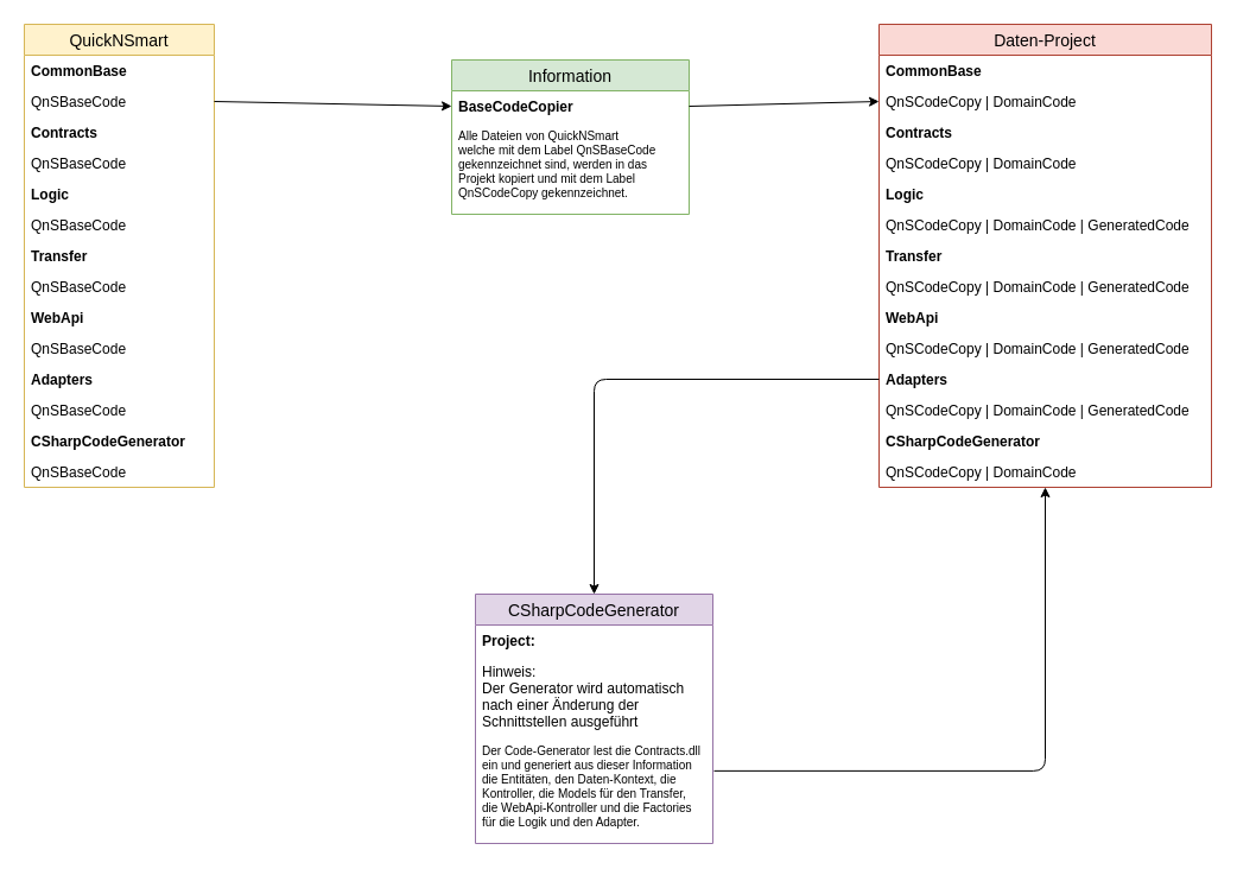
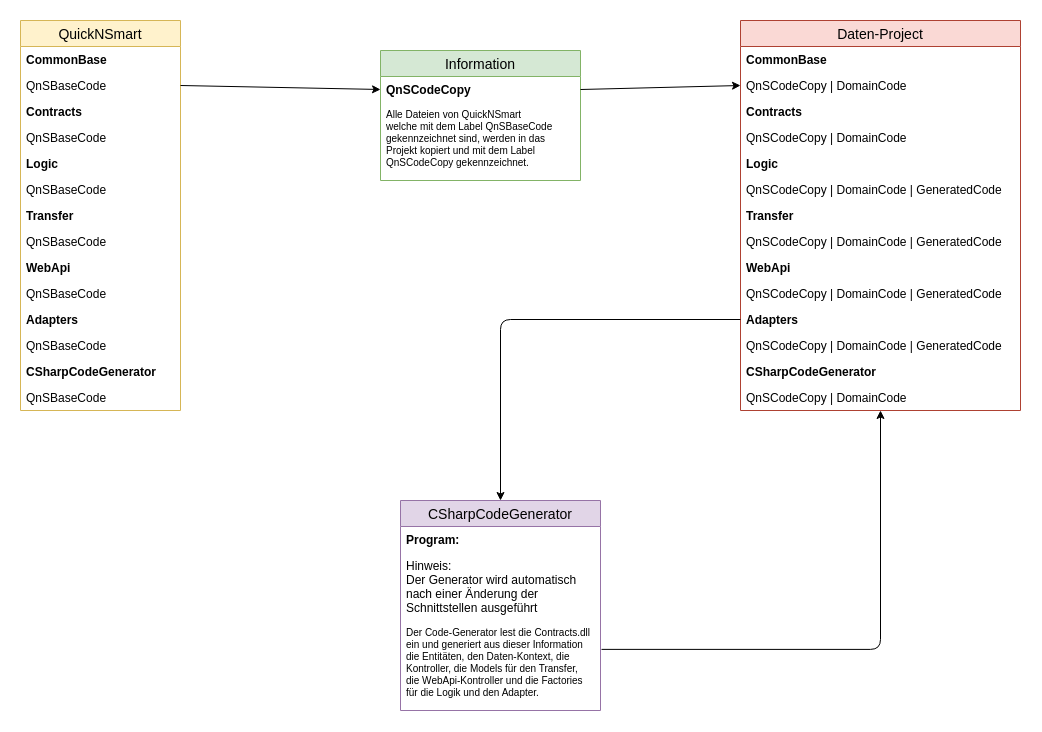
- <mxCell id="34" value="BaseCodeCopier" style="text;strokeColor=none;fillColor=none;spacingLeft=4;spacingRight=4;overflow=hidden;rotatable=0;points=[[0,0.5],[1,0.5]];portConstraint=eastwest;fontSize=12;fontStyle=1" parent="33" vertex="1"><mxGeometry y="26" width="200" height="26" as="geometry" /></mxCell>
+ <mxCell id="34" value="QnSCodeCopy" style="text;strokeColor=none;fillColor=none;spacingLeft=4;spacingRight=4;overflow=hidden;rotatable=0;points=[[0,0.5],[1,0.5]];portConstraint=eastwest;fontSize=12;fontStyle=1" parent="33" vertex="1"><mxGeometry y="26" width="200" height="26" as="geometry" /></mxCell>
- <mxCell id="38" value="Project: " style="text;strokeColor=none;fillColor=none;spacingLeft=4;spacingRight=4;overflow=hidden;rotatable=0;points=[[0,0.5],[1,0.5]];portConstraint=eastwest;fontSize=12;fontStyle=1" parent="37" vertex="1"><mxGeometry y="26" width="200" height="26" as="geometry" /></mxCell>
+ <mxCell id="38" value="Program: " style="text;strokeColor=none;fillColor=none;spacingLeft=4;spacingRight=4;overflow=hidden;rotatable=0;points=[[0,0.5],[1,0.5]];portConstraint=eastwest;fontSize=12;fontStyle=1" parent="37" vertex="1"><mxGeometry y="26" width="200" height="26" as="geometry" /></mxCell>
